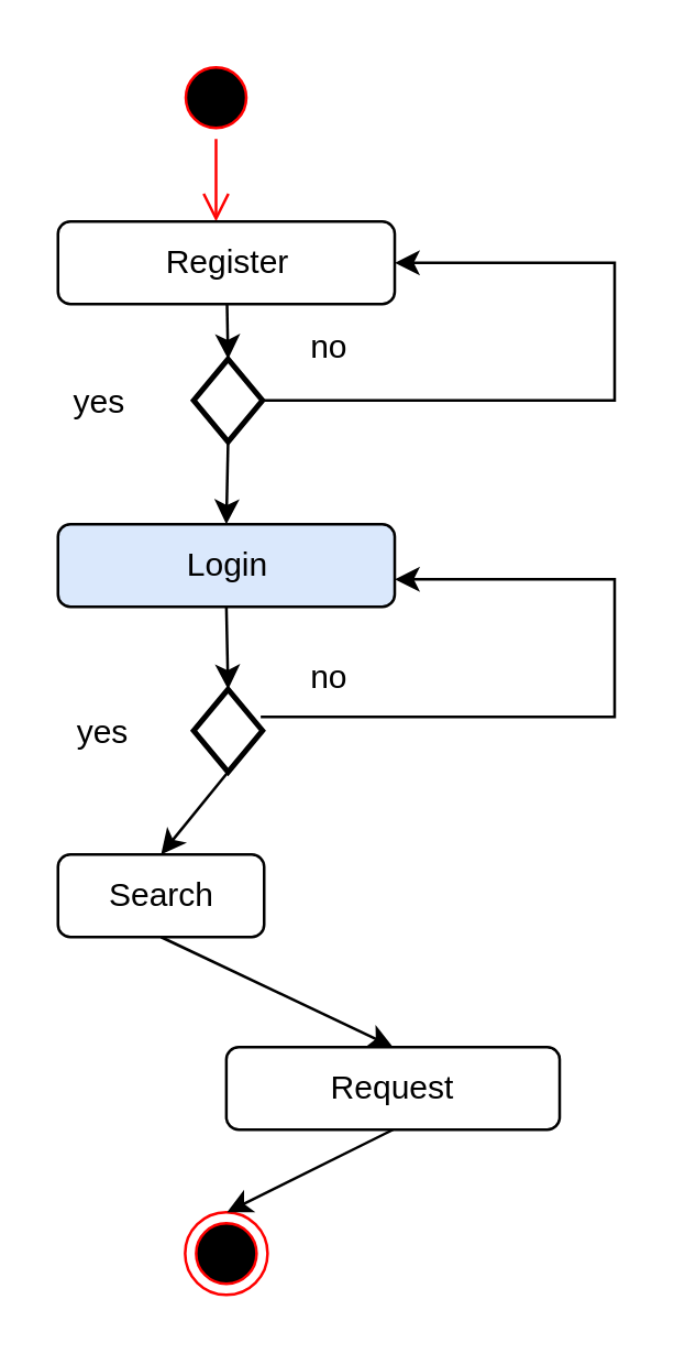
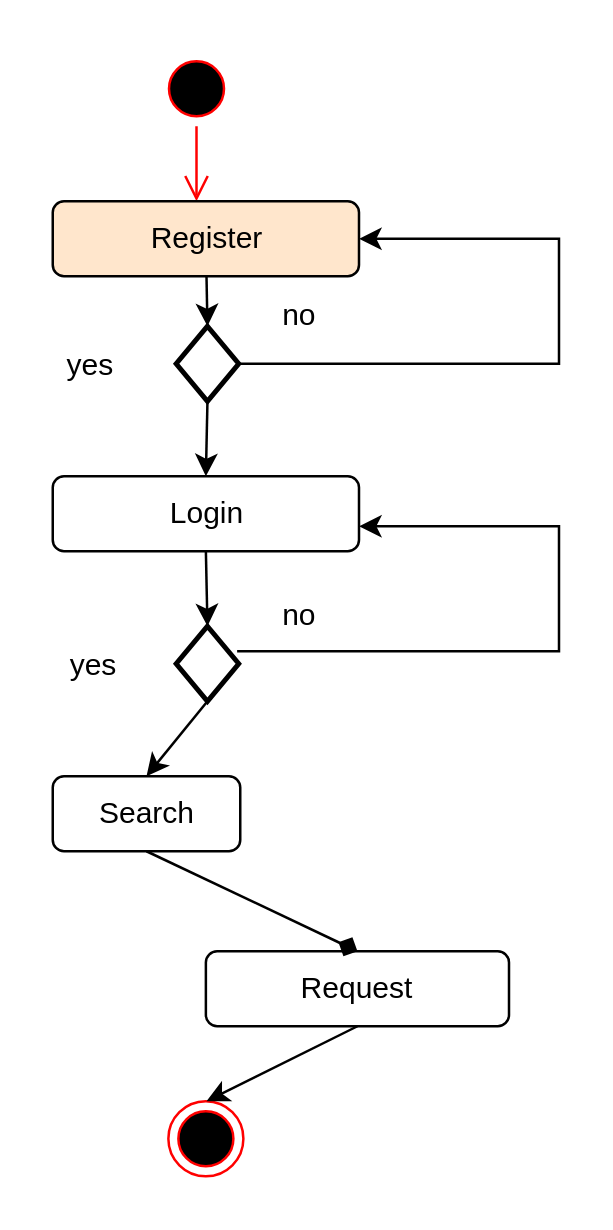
- <mxCell id="5" value="Register" style="rounded=1;whiteSpace=wrap;html=1;" parent="1" vertex="1"><mxGeometry x="20.5" y="80" width="122.5" height="30" as="geometry" /></mxCell>
+ <mxCell id="5" value="Register" style="rounded=1;whiteSpace=wrap;html=1;fillColor=#ffe6cc;" parent="1" vertex="1"><mxGeometry x="20.5" y="80" width="122.5" height="30" as="geometry" /></mxCell>
- <mxCell id="6" value="Login" style="rounded=1;whiteSpace=wrap;html=1;fillColor=#dae8fc;" parent="1" vertex="1"><mxGeometry x="20.5" y="190" width="122.5" height="30" as="geometry" /></mxCell>
+ <mxCell id="6" value="Login" style="rounded=1;whiteSpace=wrap;html=1;" parent="1" vertex="1"><mxGeometry x="20.5" y="190" width="122.5" height="30" as="geometry" /></mxCell>
- <mxCell id="17" value="" style="endArrow=classic;html=1;rounded=0;exitX=0.5;exitY=1;exitDx=0;exitDy=0;entryX=0.5;entryY=0;entryDx=0;entryDy=0;" parent="1" source="11" target="12" edge="1"><mxGeometry width="50" height="50" relative="1" as="geometry"><mxPoint x="203" y="270" as="sourcePoint" /><mxPoint x="253" y="220" as="targetPoint" /></mxGeometry></mxCell>
+ <mxCell id="17" value="" style="endArrow=diamond;html=1;rounded=0;exitX=0.5;exitY=1;exitDx=0;exitDy=0;entryX=0.5;entryY=0;entryDx=0;entryDy=0;" parent="1" source="11" target="12" edge="1"><mxGeometry width="50" height="50" relative="1" as="geometry"><mxPoint x="203" y="270" as="sourcePoint" /><mxPoint x="253" y="220" as="targetPoint" /></mxGeometry></mxCell>
